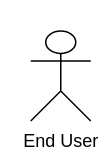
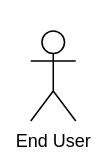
- <mxCell id="2" value="End User" style="shape=umlActor;html=1;verticalLabelPosition=bottom;verticalAlign=top;align=center;" vertex="1" parent="1"><mxGeometry x="20" y="20" width="40" height="60" as="geometry" /></mxCell>
+ <mxCell id="2" value="End User" style="shape=umlActor;html=1;verticalLabelPosition=bottom;verticalAlign=top;align=center;" vertex="1" parent="1"><mxGeometry x="20" y="20" width="30" height="60" as="geometry" /></mxCell>
